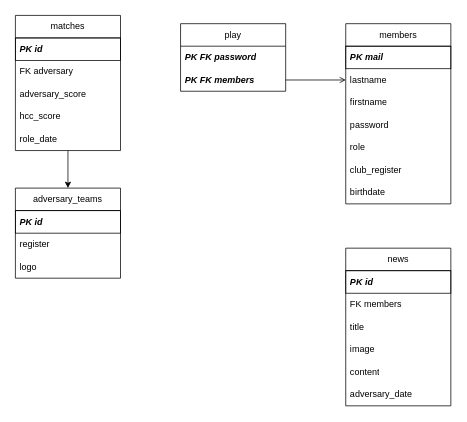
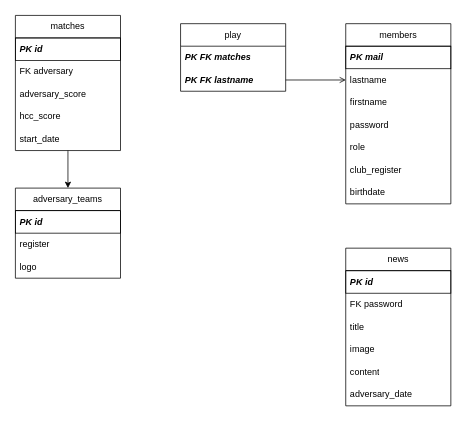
- <mxCell id="11" value="&lt;i&gt;PK FK password&lt;/i&gt;" style="text;strokeColor=none;fillColor=none;align=left;verticalAlign=middle;spacingLeft=4;spacingRight=4;overflow=hidden;points=[[0,0.5],[1,0.5]];portConstraint=eastwest;rotatable=0;whiteSpace=wrap;html=1;labelBackgroundColor=default;labelBorderColor=none;swimlaneLine=1;fontStyle=1" vertex="1" parent="10"><mxGeometry y="30" width="140" height="30" as="geometry" /></mxCell>
+ <mxCell id="11" value="&lt;i&gt;PK FK matches&lt;/i&gt;" style="text;strokeColor=none;fillColor=none;align=left;verticalAlign=middle;spacingLeft=4;spacingRight=4;overflow=hidden;points=[[0,0.5],[1,0.5]];portConstraint=eastwest;rotatable=0;whiteSpace=wrap;html=1;labelBackgroundColor=default;labelBorderColor=none;swimlaneLine=1;fontStyle=1" vertex="1" parent="10"><mxGeometry y="30" width="140" height="30" as="geometry" /></mxCell>
- <mxCell id="12" value="&lt;i&gt;PK FK members&lt;/i&gt;" style="text;strokeColor=none;fillColor=none;align=left;verticalAlign=middle;spacingLeft=4;spacingRight=4;overflow=hidden;points=[[0,0.5],[1,0.5]];portConstraint=eastwest;rotatable=0;whiteSpace=wrap;html=1;labelBackgroundColor=default;labelBorderColor=none;swimlaneLine=1;fontStyle=1" vertex="1" parent="10"><mxGeometry y="60" width="140" height="30" as="geometry" /></mxCell>
+ <mxCell id="12" value="&lt;i&gt;PK FK lastname&lt;/i&gt;" style="text;strokeColor=none;fillColor=none;align=left;verticalAlign=middle;spacingLeft=4;spacingRight=4;overflow=hidden;points=[[0,0.5],[1,0.5]];portConstraint=eastwest;rotatable=0;whiteSpace=wrap;html=1;labelBackgroundColor=default;labelBorderColor=none;swimlaneLine=1;fontStyle=1" vertex="1" parent="10"><mxGeometry y="60" width="140" height="30" as="geometry" /></mxCell>
- <mxCell id="19" value="role_date" style="text;strokeColor=none;fillColor=none;align=left;verticalAlign=middle;spacingLeft=4;spacingRight=4;overflow=hidden;points=[[0,0.5],[1,0.5]];portConstraint=eastwest;rotatable=0;whiteSpace=wrap;html=1;labelBackgroundColor=default;labelBorderColor=none;swimlaneLine=1;" vertex="1" parent="14"><mxGeometry y="150" width="140" height="30" as="geometry" /></mxCell>
+ <mxCell id="19" value="start_date" style="text;strokeColor=none;fillColor=none;align=left;verticalAlign=middle;spacingLeft=4;spacingRight=4;overflow=hidden;points=[[0,0.5],[1,0.5]];portConstraint=eastwest;rotatable=0;whiteSpace=wrap;html=1;labelBackgroundColor=default;labelBorderColor=none;swimlaneLine=1;" vertex="1" parent="14"><mxGeometry y="150" width="140" height="30" as="geometry" /></mxCell>
- <mxCell id="27" value="FK members" style="text;strokeColor=none;fillColor=none;align=left;verticalAlign=middle;spacingLeft=4;spacingRight=4;overflow=hidden;points=[[0,0.5],[1,0.5]];portConstraint=eastwest;rotatable=0;whiteSpace=wrap;html=1;labelBackgroundColor=default;labelBorderColor=none;swimlaneLine=1;" vertex="1" parent="25"><mxGeometry y="60" width="140" height="30" as="geometry" /></mxCell>
+ <mxCell id="27" value="FK password" style="text;strokeColor=none;fillColor=none;align=left;verticalAlign=middle;spacingLeft=4;spacingRight=4;overflow=hidden;points=[[0,0.5],[1,0.5]];portConstraint=eastwest;rotatable=0;whiteSpace=wrap;html=1;labelBackgroundColor=default;labelBorderColor=none;swimlaneLine=1;" vertex="1" parent="25"><mxGeometry y="60" width="140" height="30" as="geometry" /></mxCell>
